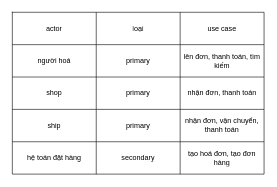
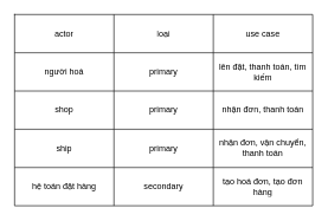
- <mxCell id="10" value="lên đơn, thanh toán, tìm kiếm" style="shape=partialRectangle;html=1;whiteSpace=wrap;connectable=0;strokeColor=inherit;overflow=hidden;fillColor=none;top=0;left=0;bottom=0;right=0;pointerEvents=1;" vertex="1" parent="7"><mxGeometry x="280" width="140" height="54" as="geometry"><mxRectangle width="140" height="54" as="alternateBounds" /></mxGeometry></mxCell>
+ <mxCell id="10" value="lên đặt, thanh toán, tìm kiếm" style="shape=partialRectangle;html=1;whiteSpace=wrap;connectable=0;strokeColor=inherit;overflow=hidden;fillColor=none;top=0;left=0;bottom=0;right=0;pointerEvents=1;" vertex="1" parent="7"><mxGeometry x="280" width="140" height="54" as="geometry"><mxRectangle width="140" height="54" as="alternateBounds" /></mxGeometry></mxCell>
